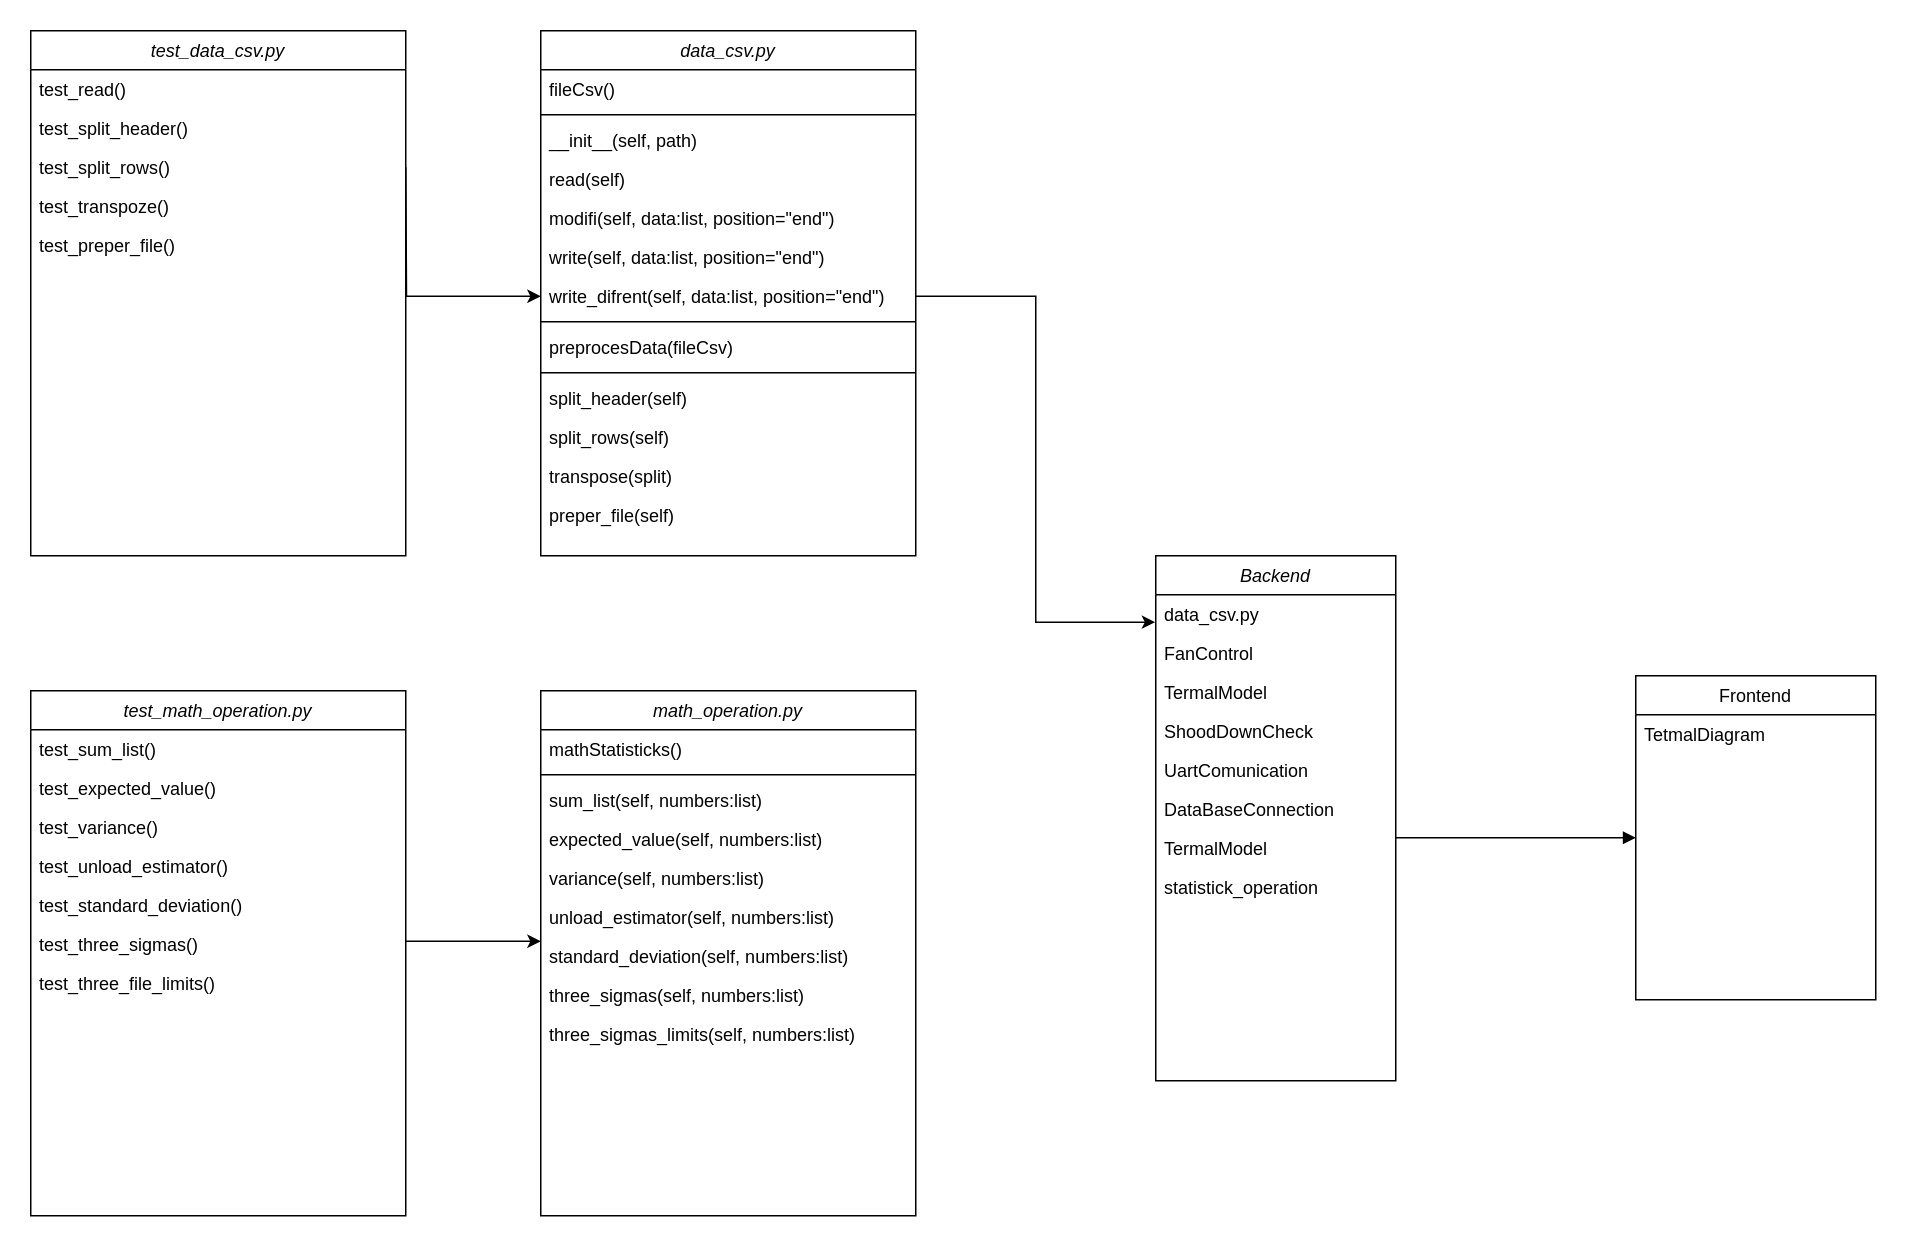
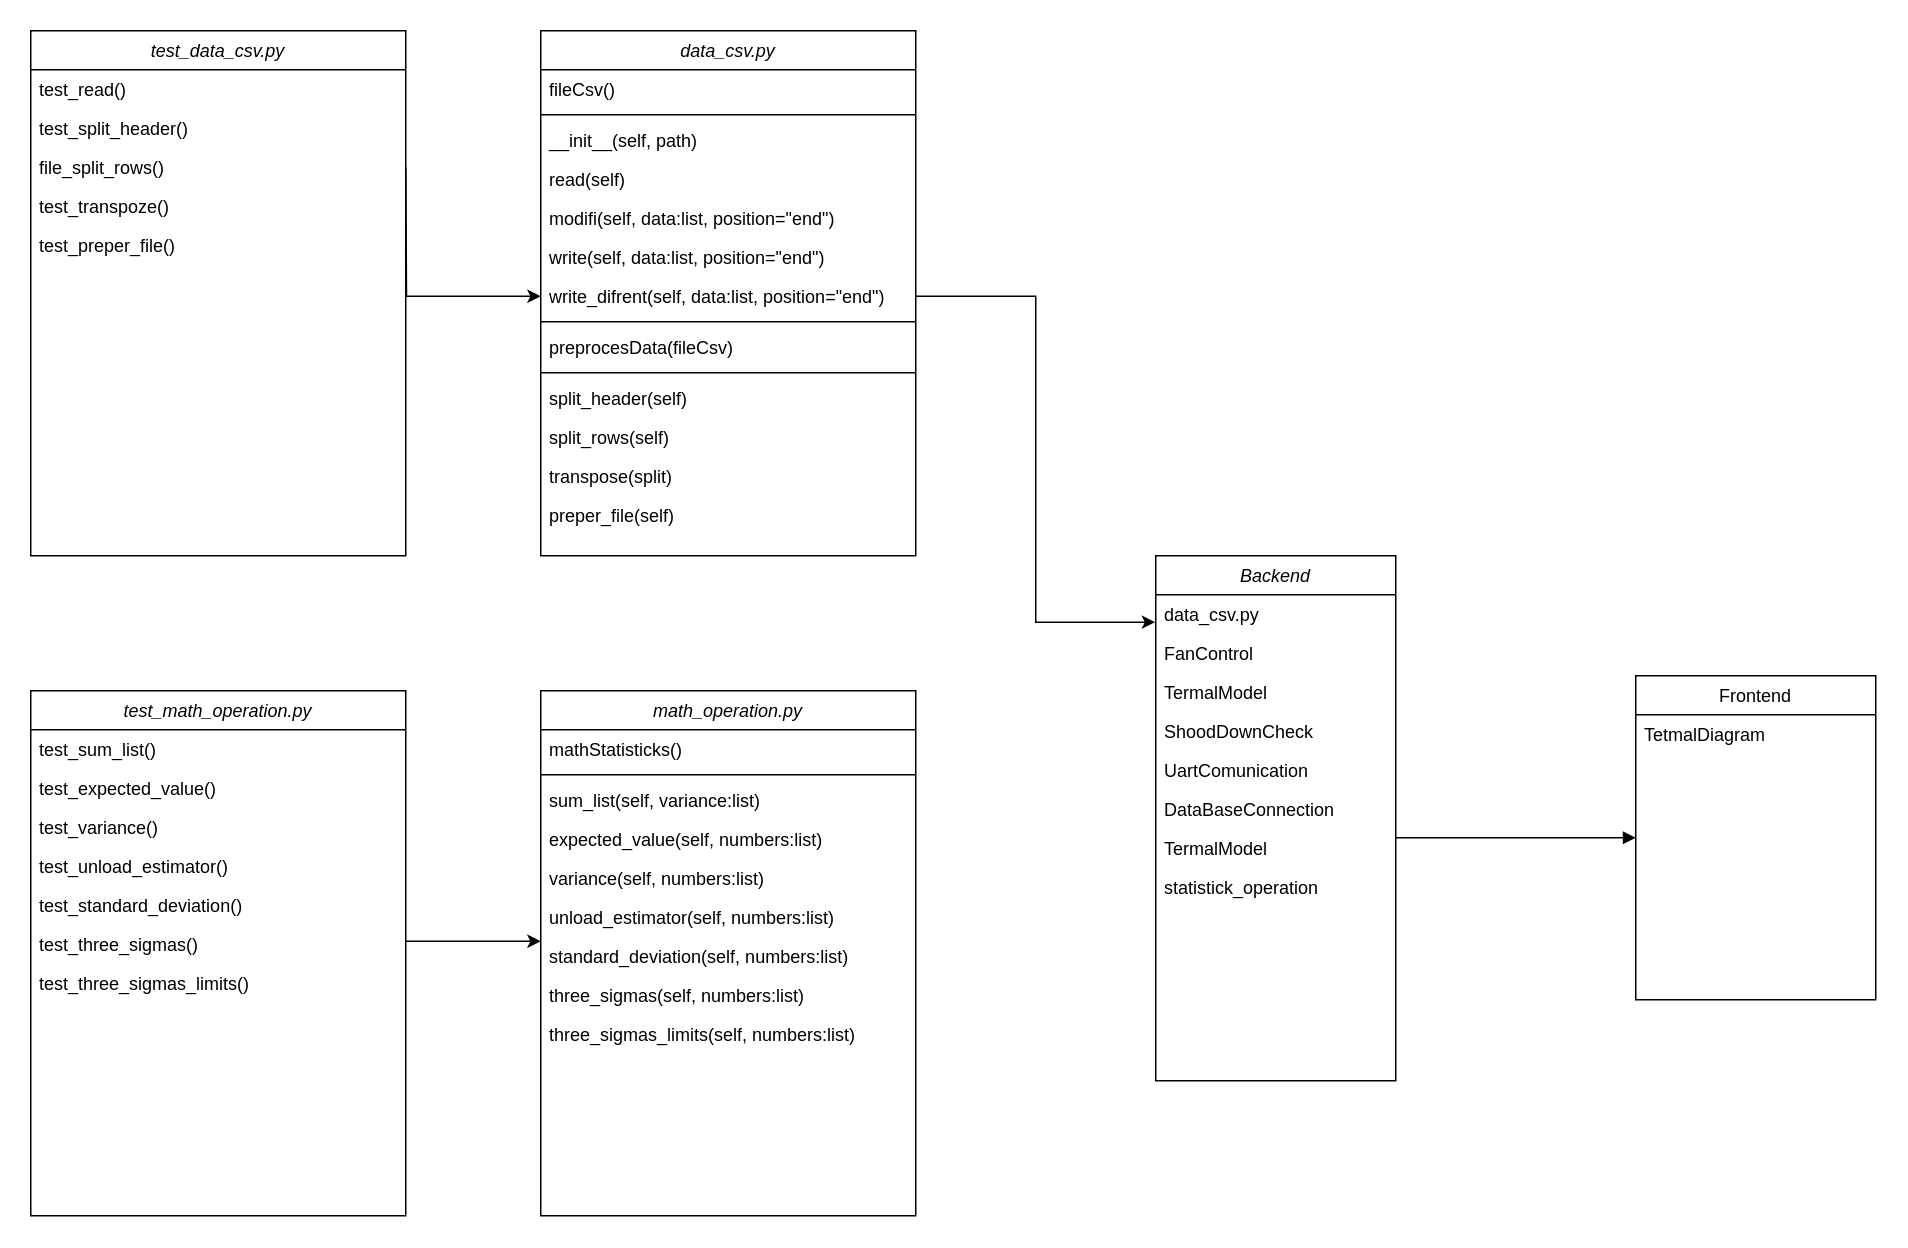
- <mxCell id="32" value="test_split_rows()" style="text;align=left;verticalAlign=top;spacingLeft=4;spacingRight=4;overflow=hidden;rotatable=0;points=[[0,0.5],[1,0.5]];portConstraint=eastwest;rounded=0;shadow=0;html=0;" parent="29" vertex="1"><mxGeometry y="78" width="250" height="26" as="geometry" /></mxCell>
+ <mxCell id="32" value="file_split_rows()" style="text;align=left;verticalAlign=top;spacingLeft=4;spacingRight=4;overflow=hidden;rotatable=0;points=[[0,0.5],[1,0.5]];portConstraint=eastwest;rounded=0;shadow=0;html=0;" parent="29" vertex="1"><mxGeometry y="78" width="250" height="26" as="geometry" /></mxCell>
- <mxCell id="40" value="sum_list(self, numbers:list)" style="text;align=left;verticalAlign=top;spacingLeft=4;spacingRight=4;overflow=hidden;rotatable=0;points=[[0,0.5],[1,0.5]];portConstraint=eastwest;rounded=0;shadow=0;html=0;" parent="37" vertex="1"><mxGeometry y="60" width="250" height="26" as="geometry" /></mxCell>
+ <mxCell id="40" value="sum_list(self, variance:list)" style="text;align=left;verticalAlign=top;spacingLeft=4;spacingRight=4;overflow=hidden;rotatable=0;points=[[0,0.5],[1,0.5]];portConstraint=eastwest;rounded=0;shadow=0;html=0;" parent="37" vertex="1"><mxGeometry y="60" width="250" height="26" as="geometry" /></mxCell>
- <mxCell id="54" value="test_three_file_limits()" style="text;align=left;verticalAlign=top;spacingLeft=4;spacingRight=4;overflow=hidden;rotatable=0;points=[[0,0.5],[1,0.5]];portConstraint=eastwest;rounded=0;shadow=0;html=0;" parent="47" vertex="1"><mxGeometry y="182" width="250" height="26" as="geometry" /></mxCell>
+ <mxCell id="54" value="test_three_sigmas_limits()" style="text;align=left;verticalAlign=top;spacingLeft=4;spacingRight=4;overflow=hidden;rotatable=0;points=[[0,0.5],[1,0.5]];portConstraint=eastwest;rounded=0;shadow=0;html=0;" parent="47" vertex="1"><mxGeometry y="182" width="250" height="26" as="geometry" /></mxCell>
